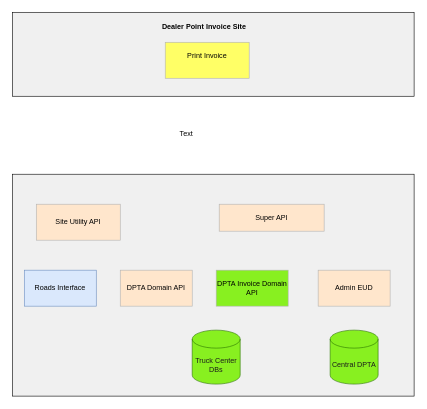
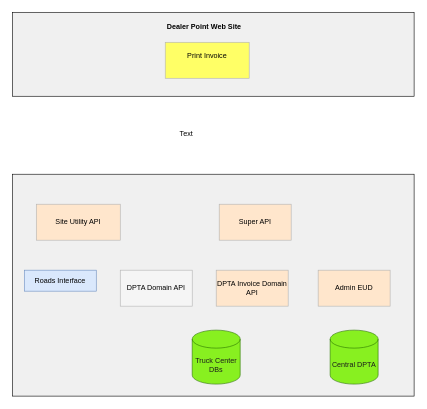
- <mxCell id="11" value="Dealer Point Invoice Site" style="text;html=1;align=center;verticalAlign=middle;whiteSpace=wrap;rounded=0;fontStyle=1" vertex="1" parent="1"><mxGeometry x="220" y="30" width="240" height="30" as="geometry" /></mxCell>
+ <mxCell id="11" value="Dealer Point Web Site" style="text;html=1;align=center;verticalAlign=middle;whiteSpace=wrap;rounded=0;fontStyle=1" vertex="1" parent="1"><mxGeometry x="220" y="30" width="240" height="30" as="geometry" /></mxCell>
- <mxCell id="8" value="Super API" style="rounded=0;whiteSpace=wrap;html=1;fillColor=#ffe6cc;strokeColor=#B3B3B3;" vertex="1" parent="1"><mxGeometry x="365" y="340" width="175" height="45" as="geometry" /></mxCell>
+ <mxCell id="8" value="Super API" style="rounded=0;whiteSpace=wrap;html=1;fillColor=#ffe6cc;strokeColor=#B3B3B3;" vertex="1" parent="1"><mxGeometry x="365" y="340" width="120" height="60" as="geometry" /></mxCell>
- <mxCell id="13" value="Roads Interface" style="rounded=0;whiteSpace=wrap;html=1;fillColor=#dae8fc;strokeColor=#6c8ebf;" vertex="1" parent="1"><mxGeometry x="40" y="450" width="120" height="60" as="geometry" /></mxCell>
+ <mxCell id="13" value="Roads Interface" style="rounded=0;whiteSpace=wrap;html=1;fillColor=#dae8fc;strokeColor=#6c8ebf;" vertex="1" parent="1"><mxGeometry x="40" y="450" width="120" height="35" as="geometry" /></mxCell>
- <mxCell id="5" value="DPTA Domain API" style="rounded=0;whiteSpace=wrap;html=1;fillColor=#ffe6cc;strokeColor=#B3B3B3;" vertex="1" parent="1"><mxGeometry x="200" y="450" width="120" height="60" as="geometry" /></mxCell>
+ <mxCell id="5" value="DPTA Domain API" style="rounded=0;whiteSpace=wrap;html=1;fillColor=#f5f5f5;strokeColor=#B3B3B3;" vertex="1" parent="1"><mxGeometry x="200" y="450" width="120" height="60" as="geometry" /></mxCell>
- <mxCell id="6" value="DPTA Invoice Domain API" style="rounded=0;whiteSpace=wrap;html=1;fillColor=#88f020;strokeColor=#B3B3B3;" vertex="1" parent="1"><mxGeometry x="360" y="450" width="120" height="60" as="geometry" /></mxCell>
+ <mxCell id="6" value="DPTA Invoice Domain API" style="rounded=0;whiteSpace=wrap;html=1;fillColor=#ffe6cc;strokeColor=#B3B3B3;" vertex="1" parent="1"><mxGeometry x="360" y="450" width="120" height="60" as="geometry" /></mxCell>
